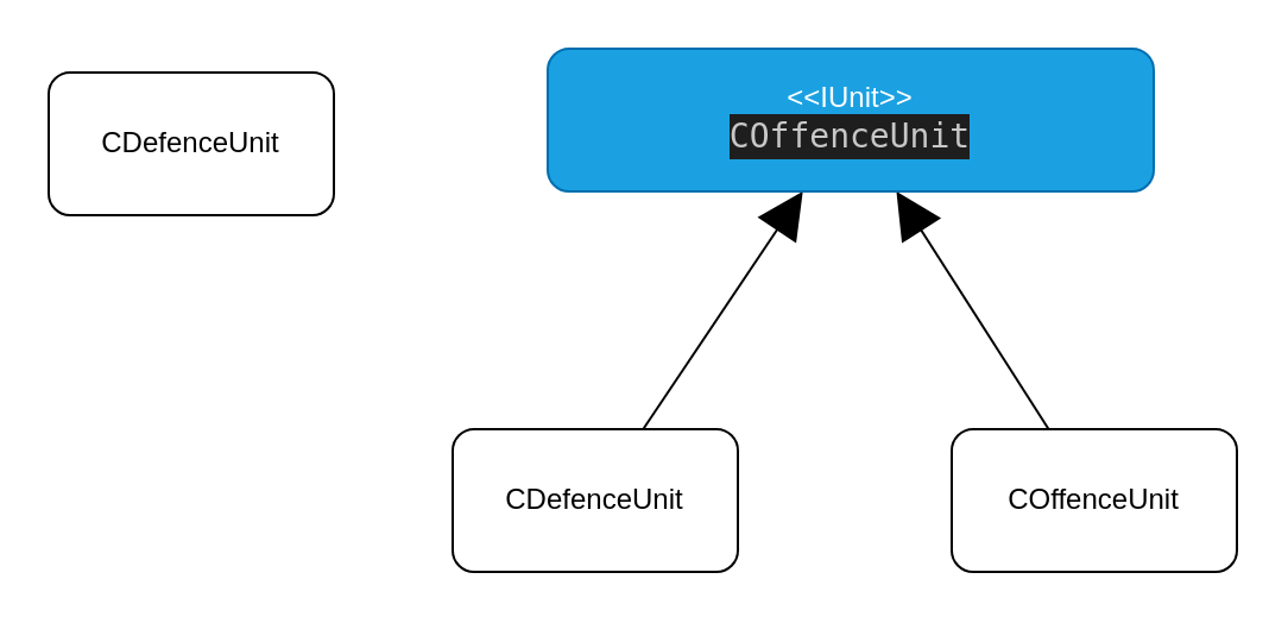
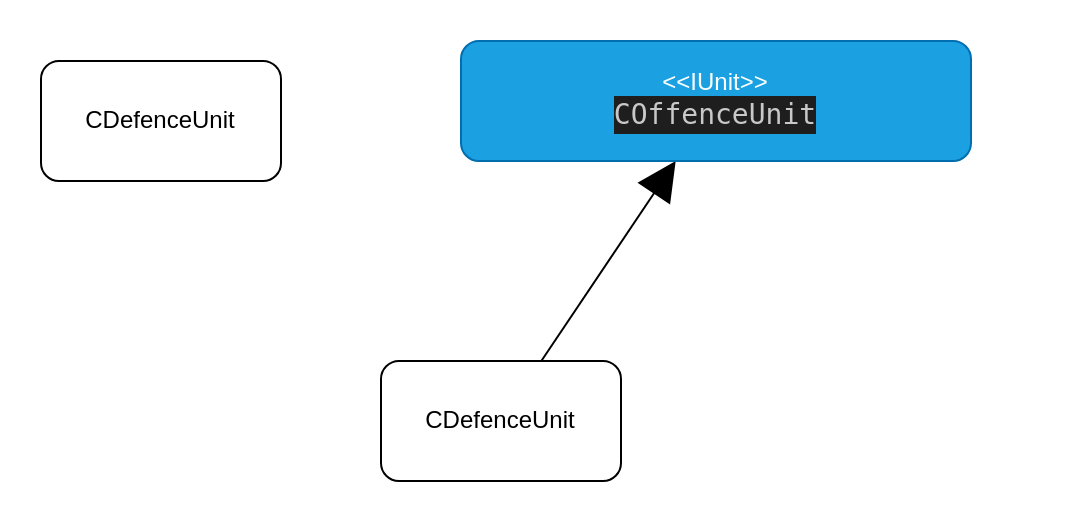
- <mxCell id="3" value="" style="edgeStyle=none;rounded=0;orthogonalLoop=1;jettySize=auto;html=1;endArrow=block;endFill=1;endSize=17;strokeWidth=1;" parent="1" source="6" target="4" edge="1"><mxGeometry relative="1" as="geometry" /></mxCell>
- <mxCell id="6" value="COffenceUnit" style="rounded=1;whiteSpace=wrap;html=1;" parent="1" vertex="1"><mxGeometry x="400" y="180" width="120" height="60" as="geometry" /></mxCell>
